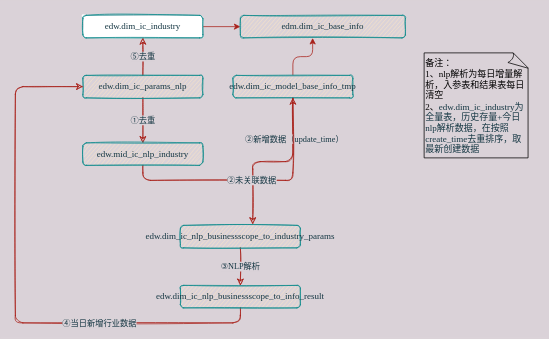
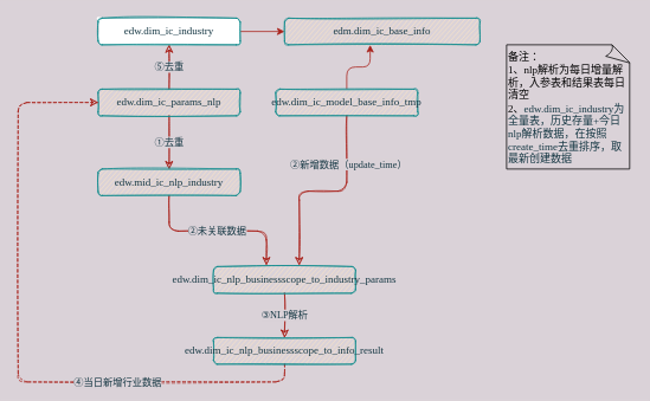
- <mxCell id="2" value="备注：&lt;br&gt;1、nlp解析为每日增量解析，入参表和结果表每日清空&lt;br&gt;2、&lt;span style=&quot;color: rgb(20 , 54 , 66)&quot;&gt;edw.dim_ic_industry为全量表，历史存量+今日nlp解析数据，在按照create_time去重排序，取最新创建数据&lt;br&gt;&lt;/span&gt;" style="whiteSpace=wrap;html=1;shape=mxgraph.basic.document;align=left;verticalAlign=top;fillColor=none;fontFamily=Comic Sans MS;" vertex="1" parent="1"><mxGeometry x="565" y="70" width="140" height="140" as="geometry" /></mxCell>
+ <mxCell id="2" value="备注：&lt;br&gt;1、nlp解析为每日增量解析，入参表和结果表每日清空&lt;br&gt;2、&lt;span style=&quot;color: rgb(20 , 54 , 66)&quot;&gt;edw.dim_ic_industry为全量表，历史存量+今日nlp解析数据，在按照create_time去重排序，取最新创建数据&lt;br&gt;&lt;/span&gt;" style="whiteSpace=wrap;html=1;shape=mxgraph.basic.document;align=left;verticalAlign=top;fillColor=none;fontFamily=Comic Sans MS;" vertex="1" parent="1"><mxGeometry x="570" y="50" width="140" height="140" as="geometry" /></mxCell>
- <mxCell id="12" value="②未关联数据" style="edgeStyle=orthogonalEdgeStyle;rounded=1;orthogonalLoop=1;jettySize=auto;html=1;exitX=0.5;exitY=1;exitDx=0;exitDy=0;sketch=1;labelBackgroundColor=#DAD2D8;strokeColor=#A8201A;fontColor=#143642;fontFamily=Comic Sans MS;" parent="1" source="13" target="11" edge="1"><mxGeometry relative="1" as="geometry" /></mxCell>
+ <mxCell id="12" value="②未关联数据" style="edgeStyle=orthogonalEdgeStyle;rounded=1;orthogonalLoop=1;jettySize=auto;html=1;exitX=0.5;exitY=1;exitDx=0;exitDy=0;entryX=0.372;entryY=-0.06;entryDx=0;entryDy=0;entryPerimeter=0;sketch=1;labelBackgroundColor=#DAD2D8;strokeColor=#A8201A;fontColor=#143642;fontFamily=Comic Sans MS;" parent="1" source="13" target="7" edge="1"><mxGeometry relative="1" as="geometry" /></mxCell>
- <mxCell id="14" style="edgeStyle=orthogonalEdgeStyle;rounded=1;orthogonalLoop=1;jettySize=auto;html=1;exitX=0.5;exitY=1;exitDx=0;exitDy=0;entryX=0;entryY=0.5;entryDx=0;entryDy=0;sketch=1;labelBackgroundColor=#DAD2D8;strokeColor=#A8201A;fontColor=#143642;fontFamily=Comic Sans MS;" parent="1" source="16" target="5" edge="1"><mxGeometry relative="1" as="geometry"><Array as="points"><mxPoint x="320" y="430" /><mxPoint x="20" y="430" /><mxPoint x="20" y="115" /></Array></mxGeometry></mxCell>
+ <mxCell id="14" style="edgeStyle=orthogonalEdgeStyle;rounded=1;orthogonalLoop=1;jettySize=auto;html=1;exitX=0.5;exitY=1;exitDx=0;exitDy=0;entryX=0;entryY=0.5;entryDx=0;entryDy=0;sketch=1;labelBackgroundColor=#DAD2D8;strokeColor=#A8201A;fontColor=#143642;fontFamily=Comic Sans MS;dashed=1;" parent="1" source="16" target="5" edge="1"><mxGeometry relative="1" as="geometry"><Array as="points"><mxPoint x="320" y="430" /><mxPoint x="20" y="430" /><mxPoint x="20" y="115" /></Array></mxGeometry></mxCell>
